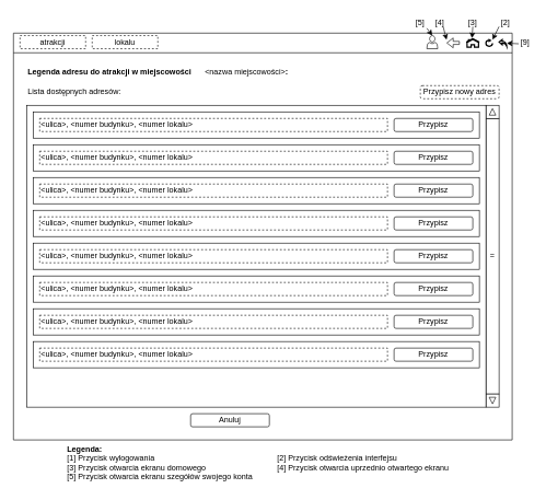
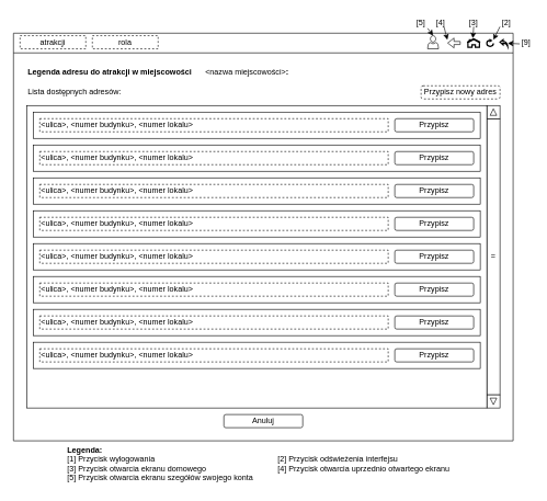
- <mxCell id="8" value="lokalu" style="rounded=0;whiteSpace=wrap;html=1;dashed=1;" parent="1" vertex="1"><mxGeometry x="140" y="53.75" width="100" height="20" as="geometry" /></mxCell>
+ <mxCell id="8" value="rola" style="rounded=0;whiteSpace=wrap;html=1;dashed=1;" parent="1" vertex="1"><mxGeometry x="140" y="53.75" width="100" height="20" as="geometry" /></mxCell>
- <mxCell id="16" value="Anuluj" style="rounded=1;whiteSpace=wrap;html=1;" parent="1" vertex="1"><mxGeometry x="290" y="630" width="120" height="20" as="geometry" /></mxCell>
+ <mxCell id="16" value="Anuluj" style="rounded=1;whiteSpace=wrap;html=1;" parent="1" vertex="1"><mxGeometry x="340" y="630" width="120" height="20" as="geometry" /></mxCell>
